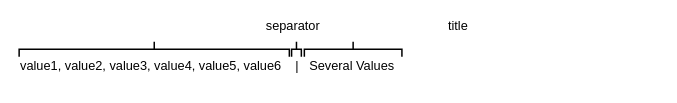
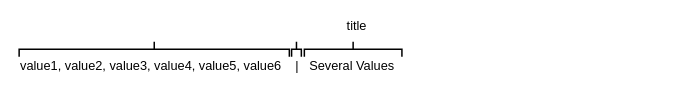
- <mxCell id="6" value="separator" style="text;html=1;align=center;verticalAlign=middle;whiteSpace=wrap;rounded=0;fontSize=17;" parent="1" vertex="1"><mxGeometry x="360" y="20" width="60" height="30" as="geometry" /></mxCell>
- <mxCell id="7" value="title" style="text;html=1;align=center;verticalAlign=middle;whiteSpace=wrap;rounded=0;fontSize=17;" parent="1" vertex="1"><mxGeometry x="580" y="20" width="60" height="30" as="geometry" /></mxCell>
+ <mxCell id="7" value="title" style="text;html=1;align=center;verticalAlign=middle;whiteSpace=wrap;rounded=0;fontSize=17;" parent="1" vertex="1"><mxGeometry x="445" y="20" width="60" height="30" as="geometry" /></mxCell>
